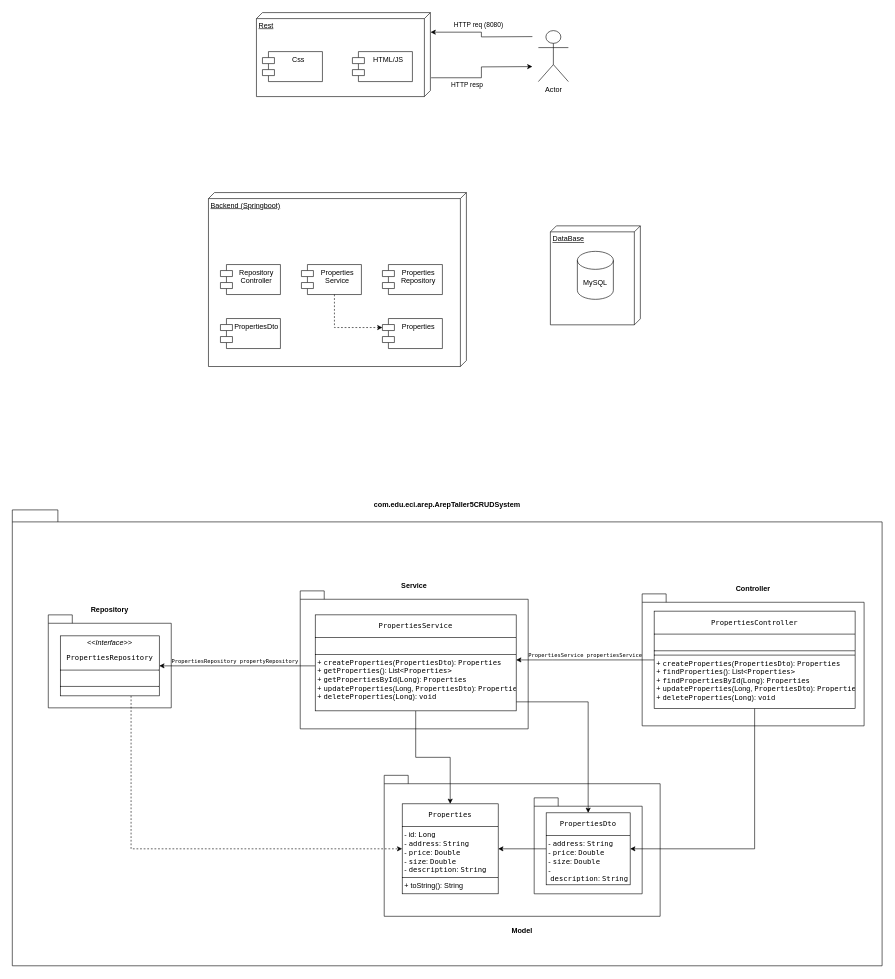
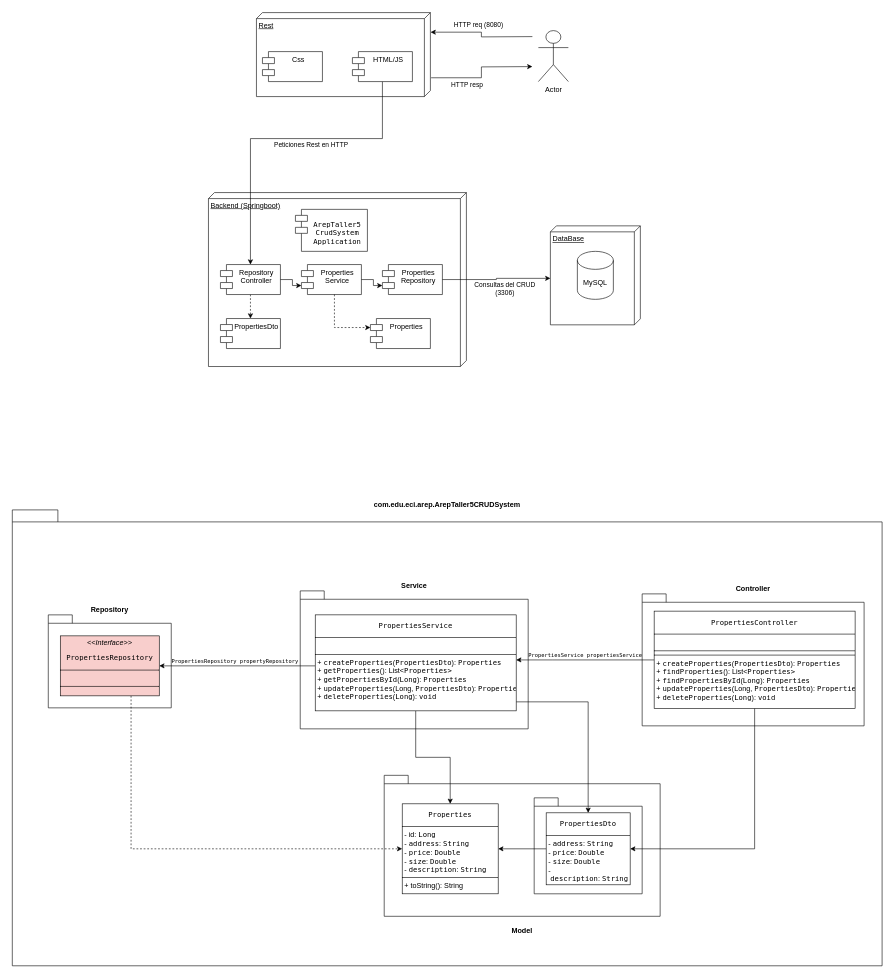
+ <mxCell id="19" style="edgeStyle=orthogonalEdgeStyle;rounded=0;orthogonalLoop=1;jettySize=auto;html=1;" edge="1" parent="1" source="21" target="13"><mxGeometry relative="1" as="geometry"><Array as="points"><mxPoint x="637" y="230" /><mxPoint x="417" y="230" /></Array></mxGeometry></mxCell>
+ <mxCell id="20" value="Peticiones Rest en HTTP" style="edgeLabel;html=1;align=center;verticalAlign=middle;resizable=0;points=[];" vertex="1" connectable="0" parent="19"><mxGeometry x="-0.102" y="1" relative="1" as="geometry"><mxPoint x="21" y="9" as="offset" /></mxGeometry></mxCell>
+ <mxCell id="11" value="&lt;div&gt;&lt;pre style=&quot;font-family: &amp;quot;JetBrains Mono&amp;quot;, monospace;&quot;&gt;&lt;font style=&quot;color: light-dark(rgb(0, 0, 0), rgb(255, 255, 255));&quot;&gt;ArepTaller5&lt;br&gt;CrudSystem&lt;br&gt;Application&lt;/font&gt;&lt;/pre&gt;&lt;/div&gt;" style="shape=module;align=left;spacingLeft=20;align=center;verticalAlign=top;whiteSpace=wrap;html=1;" vertex="1" parent="1"><mxGeometry x="492" y="348" width="120" height="70" as="geometry" /></mxCell>
+ <mxCell id="22" style="edgeStyle=orthogonalEdgeStyle;rounded=0;orthogonalLoop=1;jettySize=auto;html=1;entryX=0;entryY=0;entryDx=0;entryDy=35;entryPerimeter=0;" edge="1" parent="1" source="13" target="15"><mxGeometry relative="1" as="geometry" /></mxCell>
+ <mxCell id="23" style="edgeStyle=orthogonalEdgeStyle;rounded=0;orthogonalLoop=1;jettySize=auto;html=1;entryX=0;entryY=0;entryDx=0;entryDy=35;entryPerimeter=0;" edge="1" parent="1" source="15" target="14"><mxGeometry relative="1" as="geometry" /></mxCell>
+ <mxCell id="24" style="edgeStyle=orthogonalEdgeStyle;rounded=0;orthogonalLoop=1;jettySize=auto;html=1;entryX=0;entryY=0;entryDx=87.5;entryDy=150;entryPerimeter=0;" edge="1" parent="1" source="14" target="9"><mxGeometry relative="1" as="geometry" /></mxCell>
+ <mxCell id="25" value="Consultas del CRUD&lt;br&gt;(3306)" style="edgeLabel;html=1;align=center;verticalAlign=middle;resizable=0;points=[];" vertex="1" connectable="0" parent="24"><mxGeometry x="0.252" relative="1" as="geometry"><mxPoint x="-9" y="17" as="offset" /></mxGeometry></mxCell>
+ <mxCell id="12" style="edgeStyle=orthogonalEdgeStyle;rounded=0;orthogonalLoop=1;jettySize=auto;html=1;entryX=0.5;entryY=0;entryDx=0;entryDy=0;dashed=1;" edge="1" parent="1" source="13" target="17"><mxGeometry relative="1" as="geometry" /></mxCell>
- <mxCell id="16" value="Properties&lt;div&gt;&lt;br&gt;&lt;/div&gt;" style="shape=module;align=left;spacingLeft=20;align=center;verticalAlign=top;whiteSpace=wrap;html=1;" vertex="1" parent="1"><mxGeometry x="637" y="530" width="100" height="50" as="geometry" /></mxCell>
+ <mxCell id="16" value="Properties&lt;div&gt;&lt;br&gt;&lt;/div&gt;" style="shape=module;align=left;spacingLeft=20;align=center;verticalAlign=top;whiteSpace=wrap;html=1;" vertex="1" parent="1"><mxGeometry x="617" y="530" width="100" height="50" as="geometry" /></mxCell>
- <mxCell id="35" value="&lt;p style=&quot;margin:0px;margin-top:4px;text-align:center;&quot;&gt;&lt;i&gt;&amp;lt;&amp;lt;Interface&amp;gt;&amp;gt;&lt;/i&gt;&lt;br&gt;&lt;/p&gt;&lt;div style=&quot;&quot;&gt;&lt;pre style=&quot;text-align: center; font-family: &amp;quot;JetBrains Mono&amp;quot;, monospace;&quot;&gt;PropertiesRepository&lt;/pre&gt;&lt;/div&gt;&lt;hr style=&quot;border-style:solid;&quot; size=&quot;1&quot;&gt;&lt;p style=&quot;margin:0px;margin-left:4px;&quot;&gt;&lt;font&gt;&lt;br&gt;&lt;/font&gt;&lt;/p&gt;&lt;hr style=&quot;border-style:solid;&quot; size=&quot;1&quot;&gt;&lt;p style=&quot;margin:0px;margin-left:4px;&quot;&gt;&lt;br&gt;&lt;/p&gt;" style="verticalAlign=top;align=left;overflow=fill;html=1;whiteSpace=wrap;labelBackgroundColor=none;fontColor=default;" vertex="1" parent="1"><mxGeometry x="100" y="1059" width="165" height="100" as="geometry" /></mxCell>
+ <mxCell id="35" value="&lt;p style=&quot;margin:0px;margin-top:4px;text-align:center;&quot;&gt;&lt;i&gt;&amp;lt;&amp;lt;Interface&amp;gt;&amp;gt;&lt;/i&gt;&lt;br&gt;&lt;/p&gt;&lt;div style=&quot;&quot;&gt;&lt;pre style=&quot;text-align: center; font-family: &amp;quot;JetBrains Mono&amp;quot;, monospace;&quot;&gt;PropertiesRepository&lt;/pre&gt;&lt;/div&gt;&lt;hr style=&quot;border-style:solid;&quot; size=&quot;1&quot;&gt;&lt;p style=&quot;margin:0px;margin-left:4px;&quot;&gt;&lt;font&gt;&lt;br&gt;&lt;/font&gt;&lt;/p&gt;&lt;hr style=&quot;border-style:solid;&quot; size=&quot;1&quot;&gt;&lt;p style=&quot;margin:0px;margin-left:4px;&quot;&gt;&lt;br&gt;&lt;/p&gt;" style="verticalAlign=top;align=left;overflow=fill;html=1;whiteSpace=wrap;labelBackgroundColor=none;fontColor=default;fillColor=#f8cecc;" vertex="1" parent="1"><mxGeometry x="100" y="1059" width="165" height="100" as="geometry" /></mxCell>
